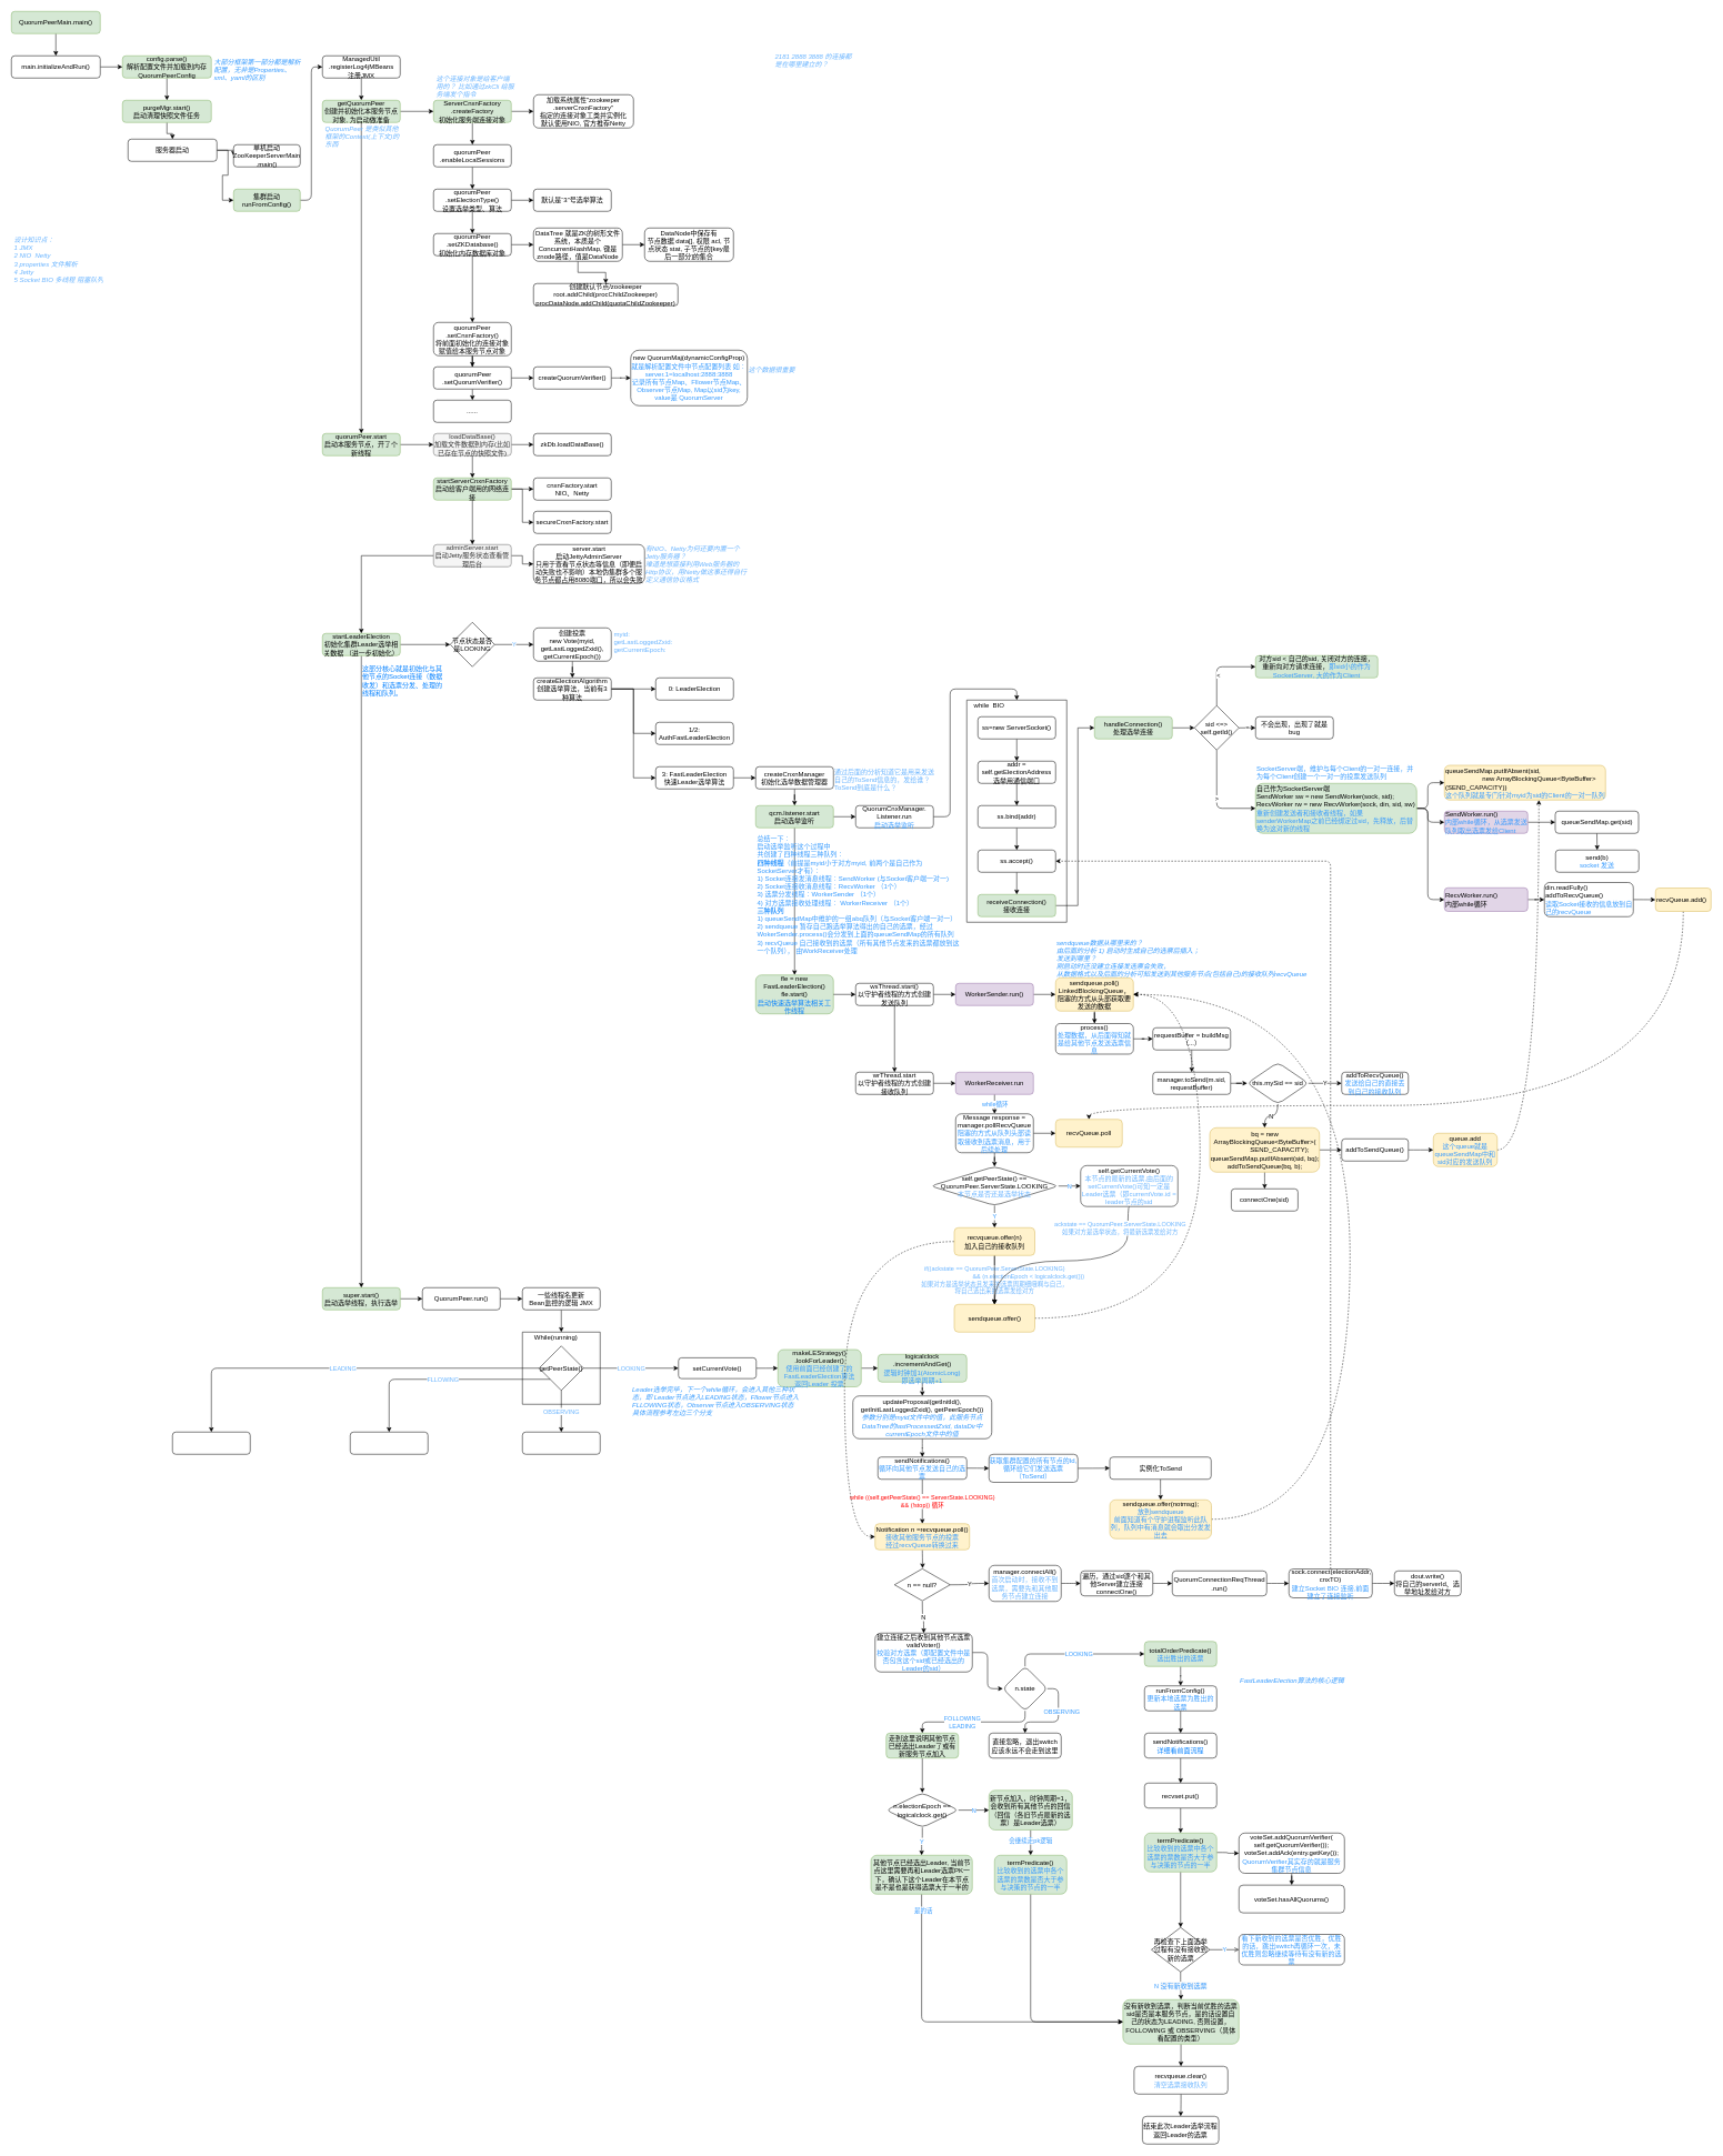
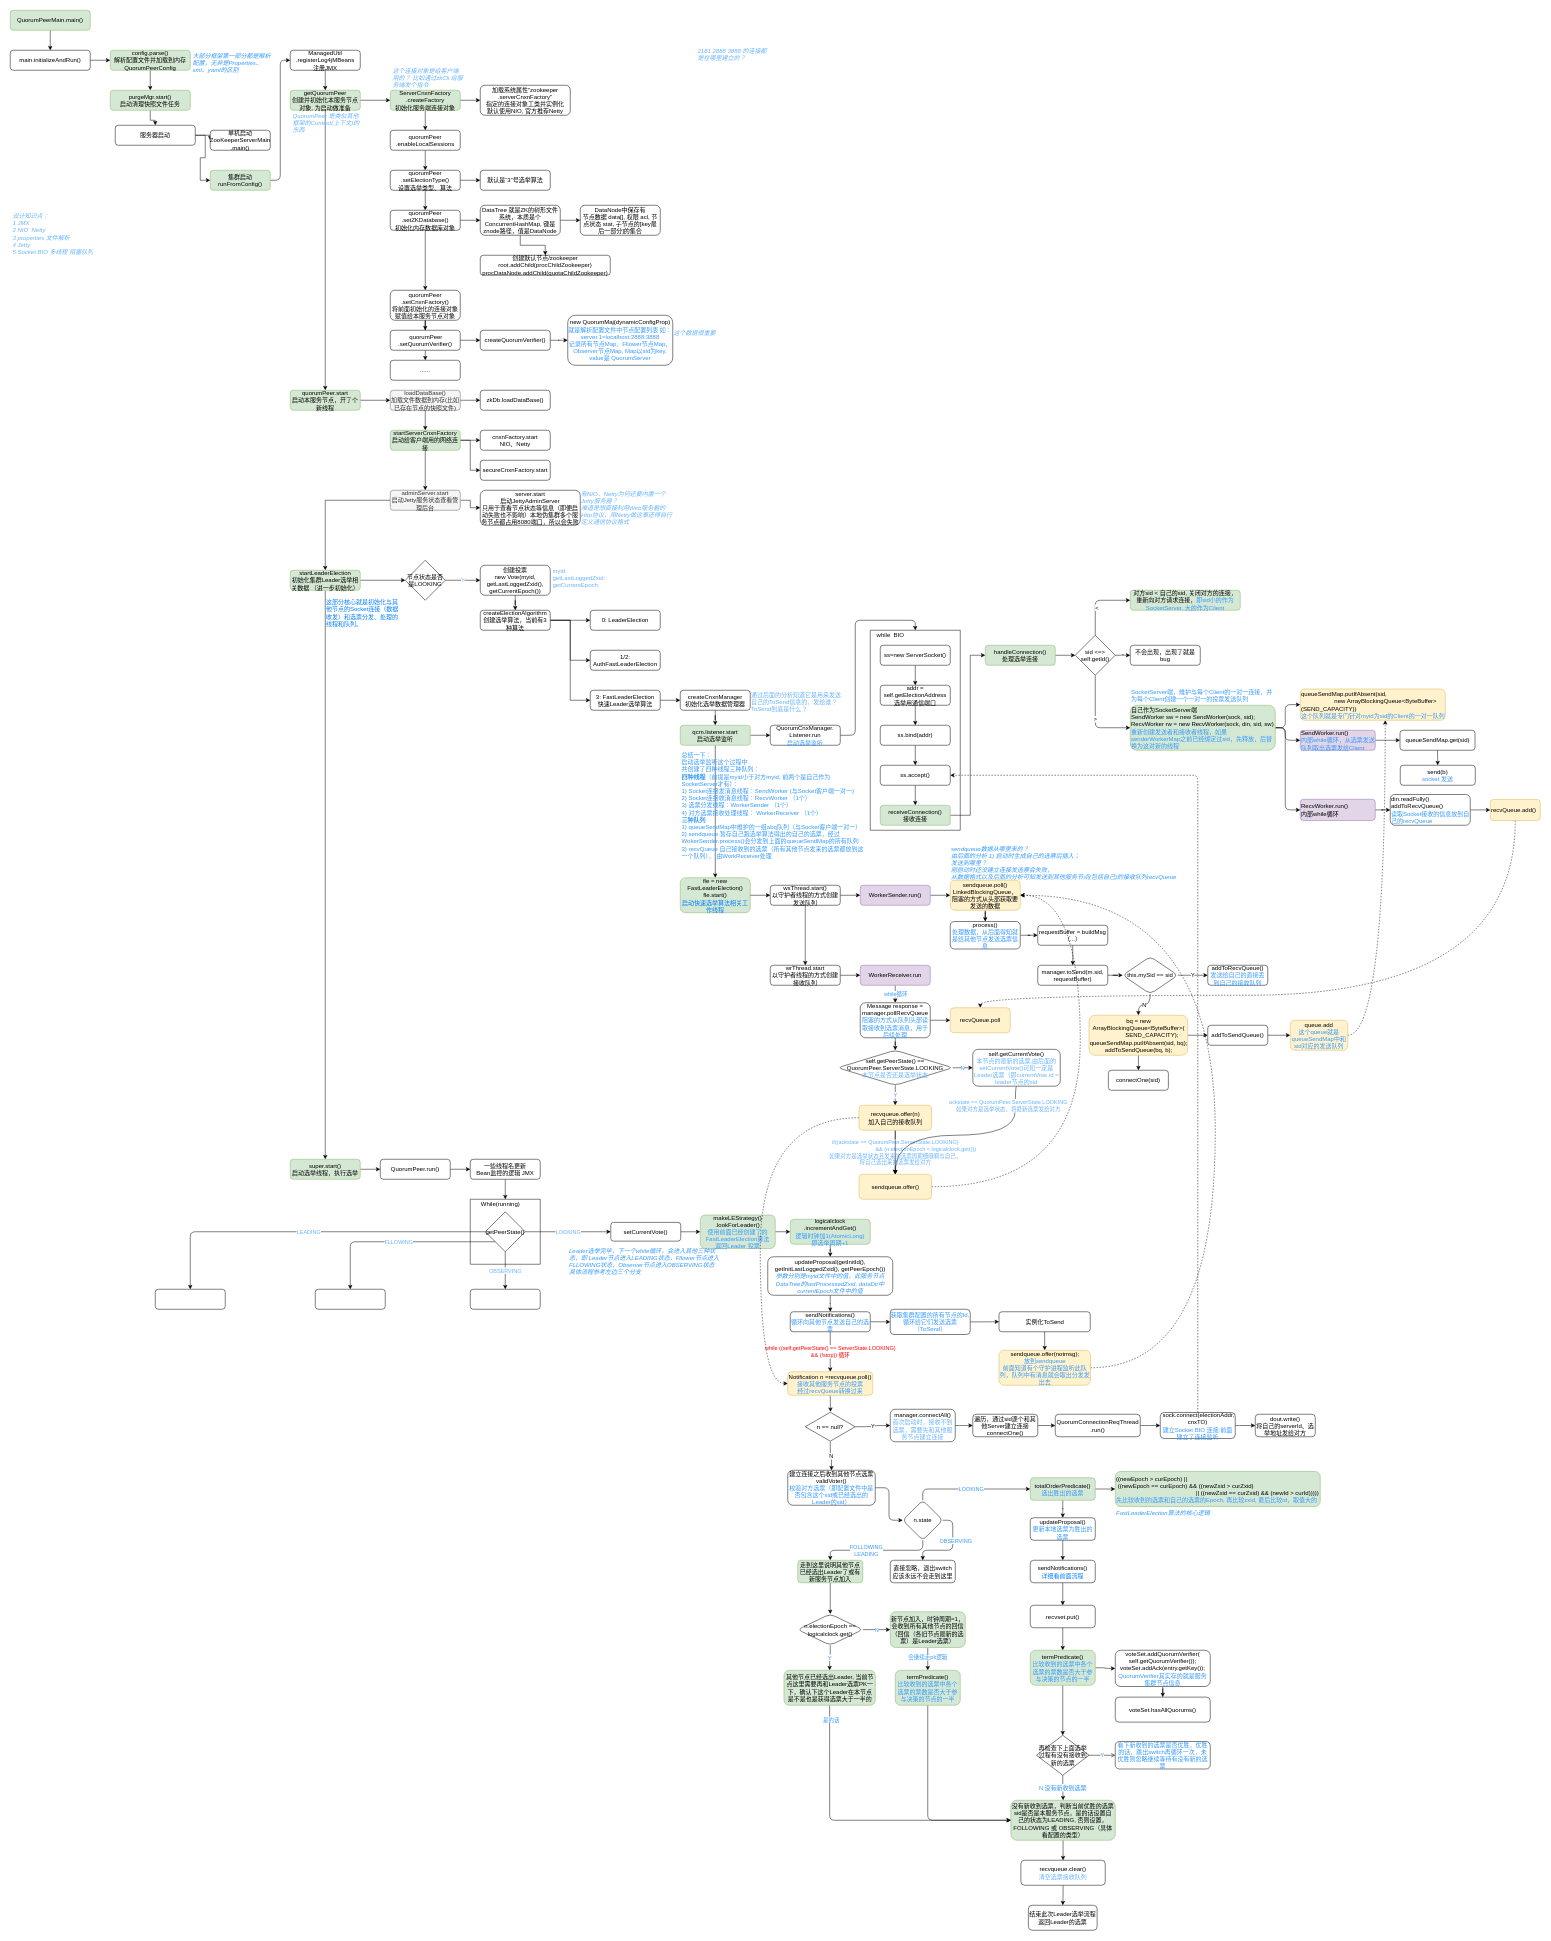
+ <mxCell id="221" value="" style="edgeStyle=orthogonalEdgeStyle;curved=0;rounded=1;sketch=0;orthogonalLoop=1;jettySize=auto;html=1;fontColor=#393C56;strokeColor=#000000;fillColor=#F2CC8F;" edge="1" parent="1" source="222" target="227"><mxGeometry relative="1" as="geometry" /></mxCell>
+ <mxCell id="227" value="&lt;div&gt;((newEpoch &amp;gt; curEpoch) ||&lt;/div&gt;&lt;div&gt;&lt;span&gt;&amp;nbsp;((newEpoch == curEpoch) &amp;amp;&amp;amp;&amp;nbsp;&lt;/span&gt;&lt;span&gt;((newZxid &amp;gt; curZxid)&lt;/span&gt;&lt;/div&gt;&lt;div&gt;&lt;span&gt;&lt;span style=&quot;white-space: pre&quot;&gt;&#09;&lt;/span&gt;&lt;span style=&quot;white-space: pre&quot;&gt;&#09;&lt;/span&gt;&lt;span style=&quot;white-space: pre&quot;&gt;&#09;&lt;/span&gt;&lt;span style=&quot;white-space: pre&quot;&gt;&#09;&lt;/span&gt;&lt;span style=&quot;white-space: pre&quot;&gt;&#09;&lt;/span&gt;&amp;nbsp; &amp;nbsp; &amp;nbsp; &amp;nbsp; || ((newZxid == curZxid) &amp;amp;&amp;amp; (newId &amp;gt; curId)))))&lt;br&gt;&lt;font color=&quot;#3399ff&quot;&gt;先比较收到的选票和自己的选票的Epoch, 再比较zxid, 最后比较id，取值大的&lt;/font&gt;&lt;/span&gt;&lt;/div&gt;" style="rounded=1;whiteSpace=wrap;html=1;align=left;fillColor=#d5e8d4;strokeColor=#82b366;" vertex="1" parent="1"><mxGeometry x="2230" y="2942.5" width="410" height="70" as="geometry" /></mxCell>
- <mxCell id="224" value="runFromConfig()&lt;br&gt;&lt;font color=&quot;#3399ff&quot;&gt;更新本地选票为胜出的选票&lt;/font&gt;" style="rounded=1;whiteSpace=wrap;html=1;" vertex="1" parent="1"><mxGeometry x="2060" y="3035" width="130" height="45" as="geometry" /></mxCell>
+ <mxCell id="224" value="updateProposal()&lt;br&gt;&lt;font color=&quot;#3399ff&quot;&gt;更新本地选票为胜出的选票&lt;/font&gt;" style="rounded=1;whiteSpace=wrap;html=1;" vertex="1" parent="1"><mxGeometry x="2060" y="3035" width="130" height="45" as="geometry" /></mxCell>
